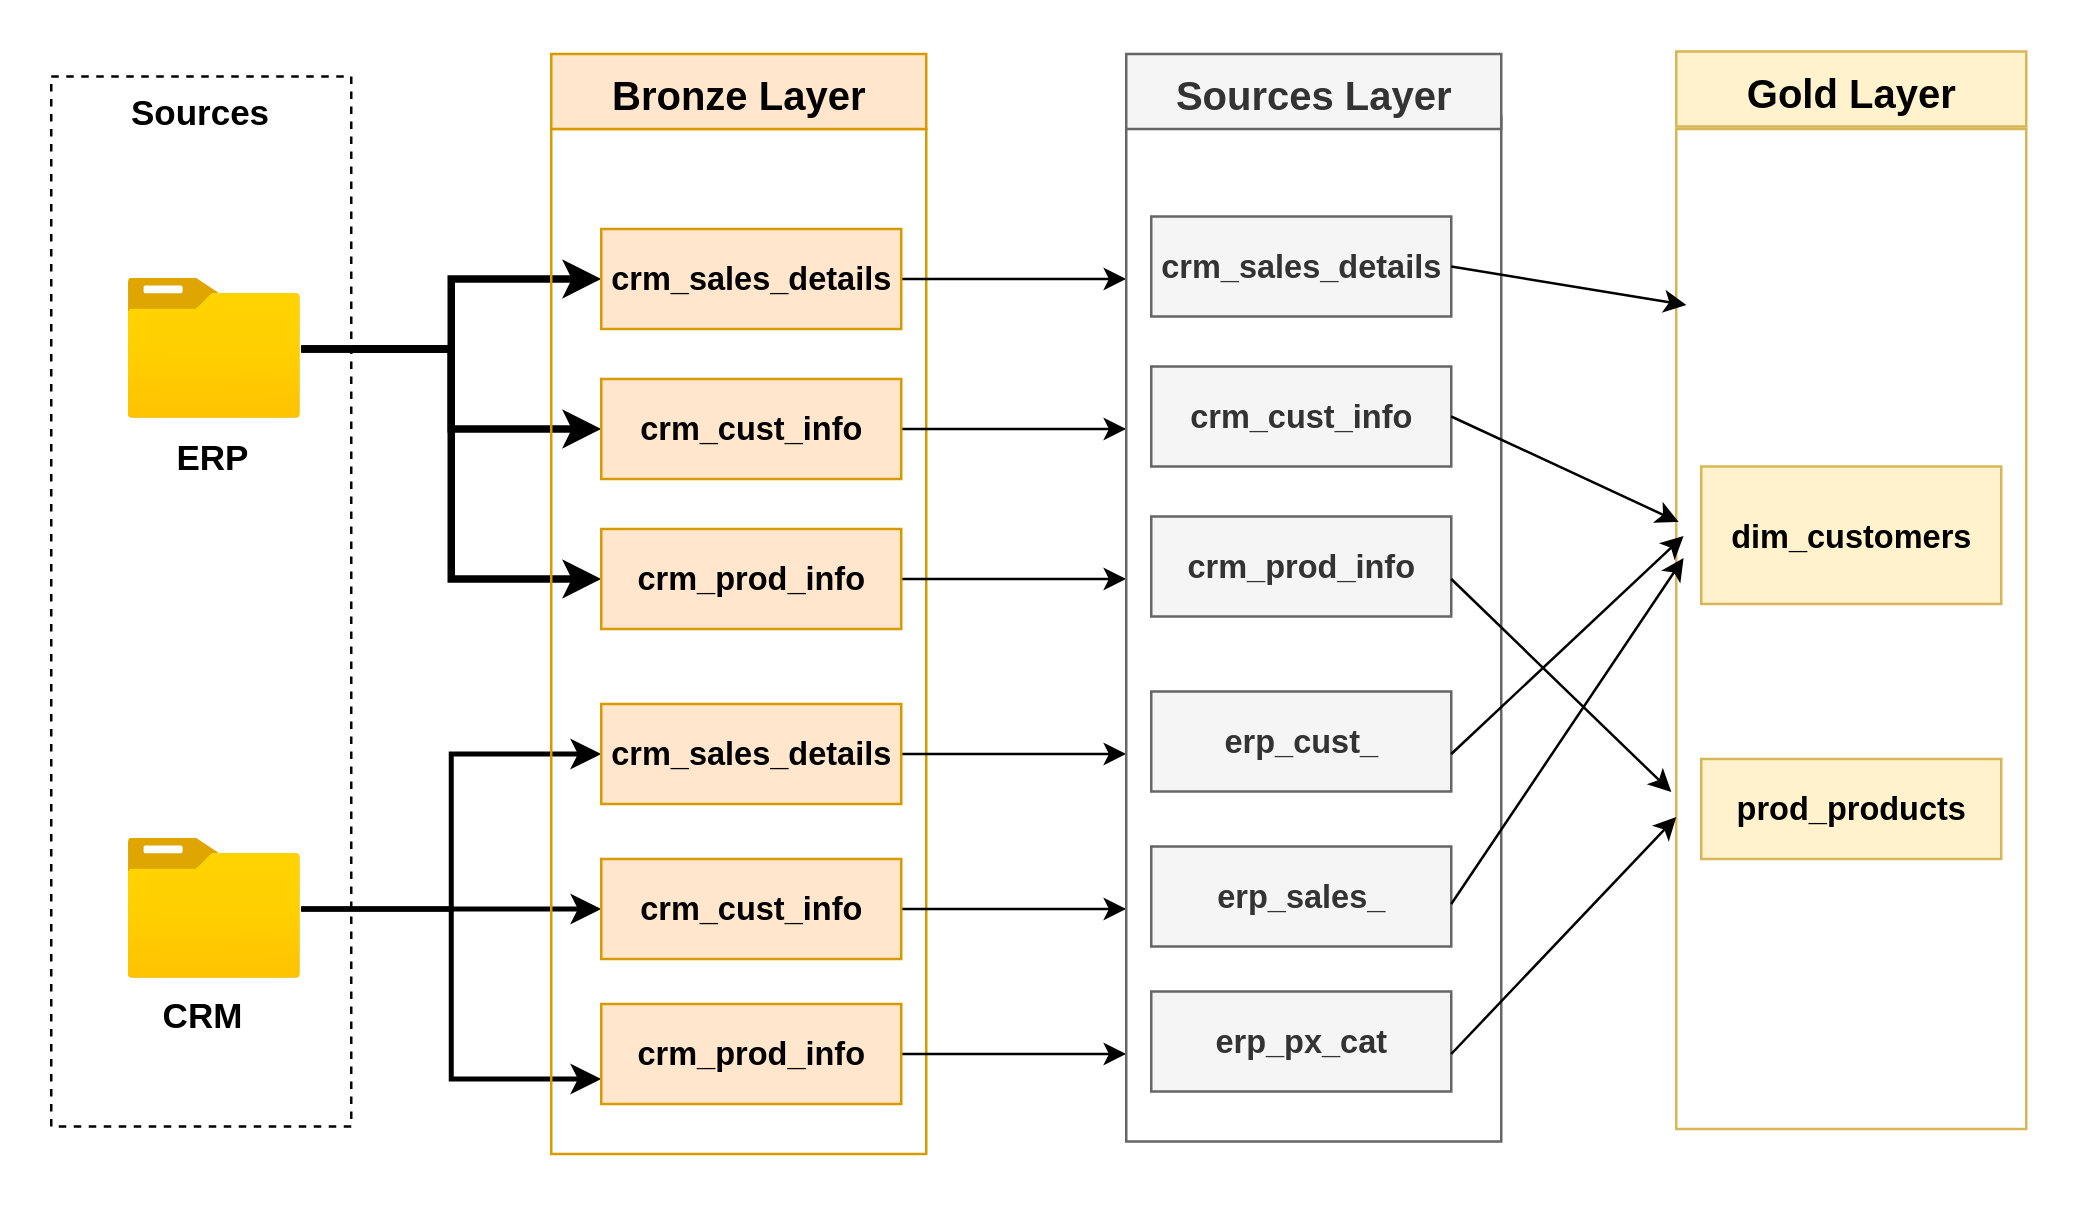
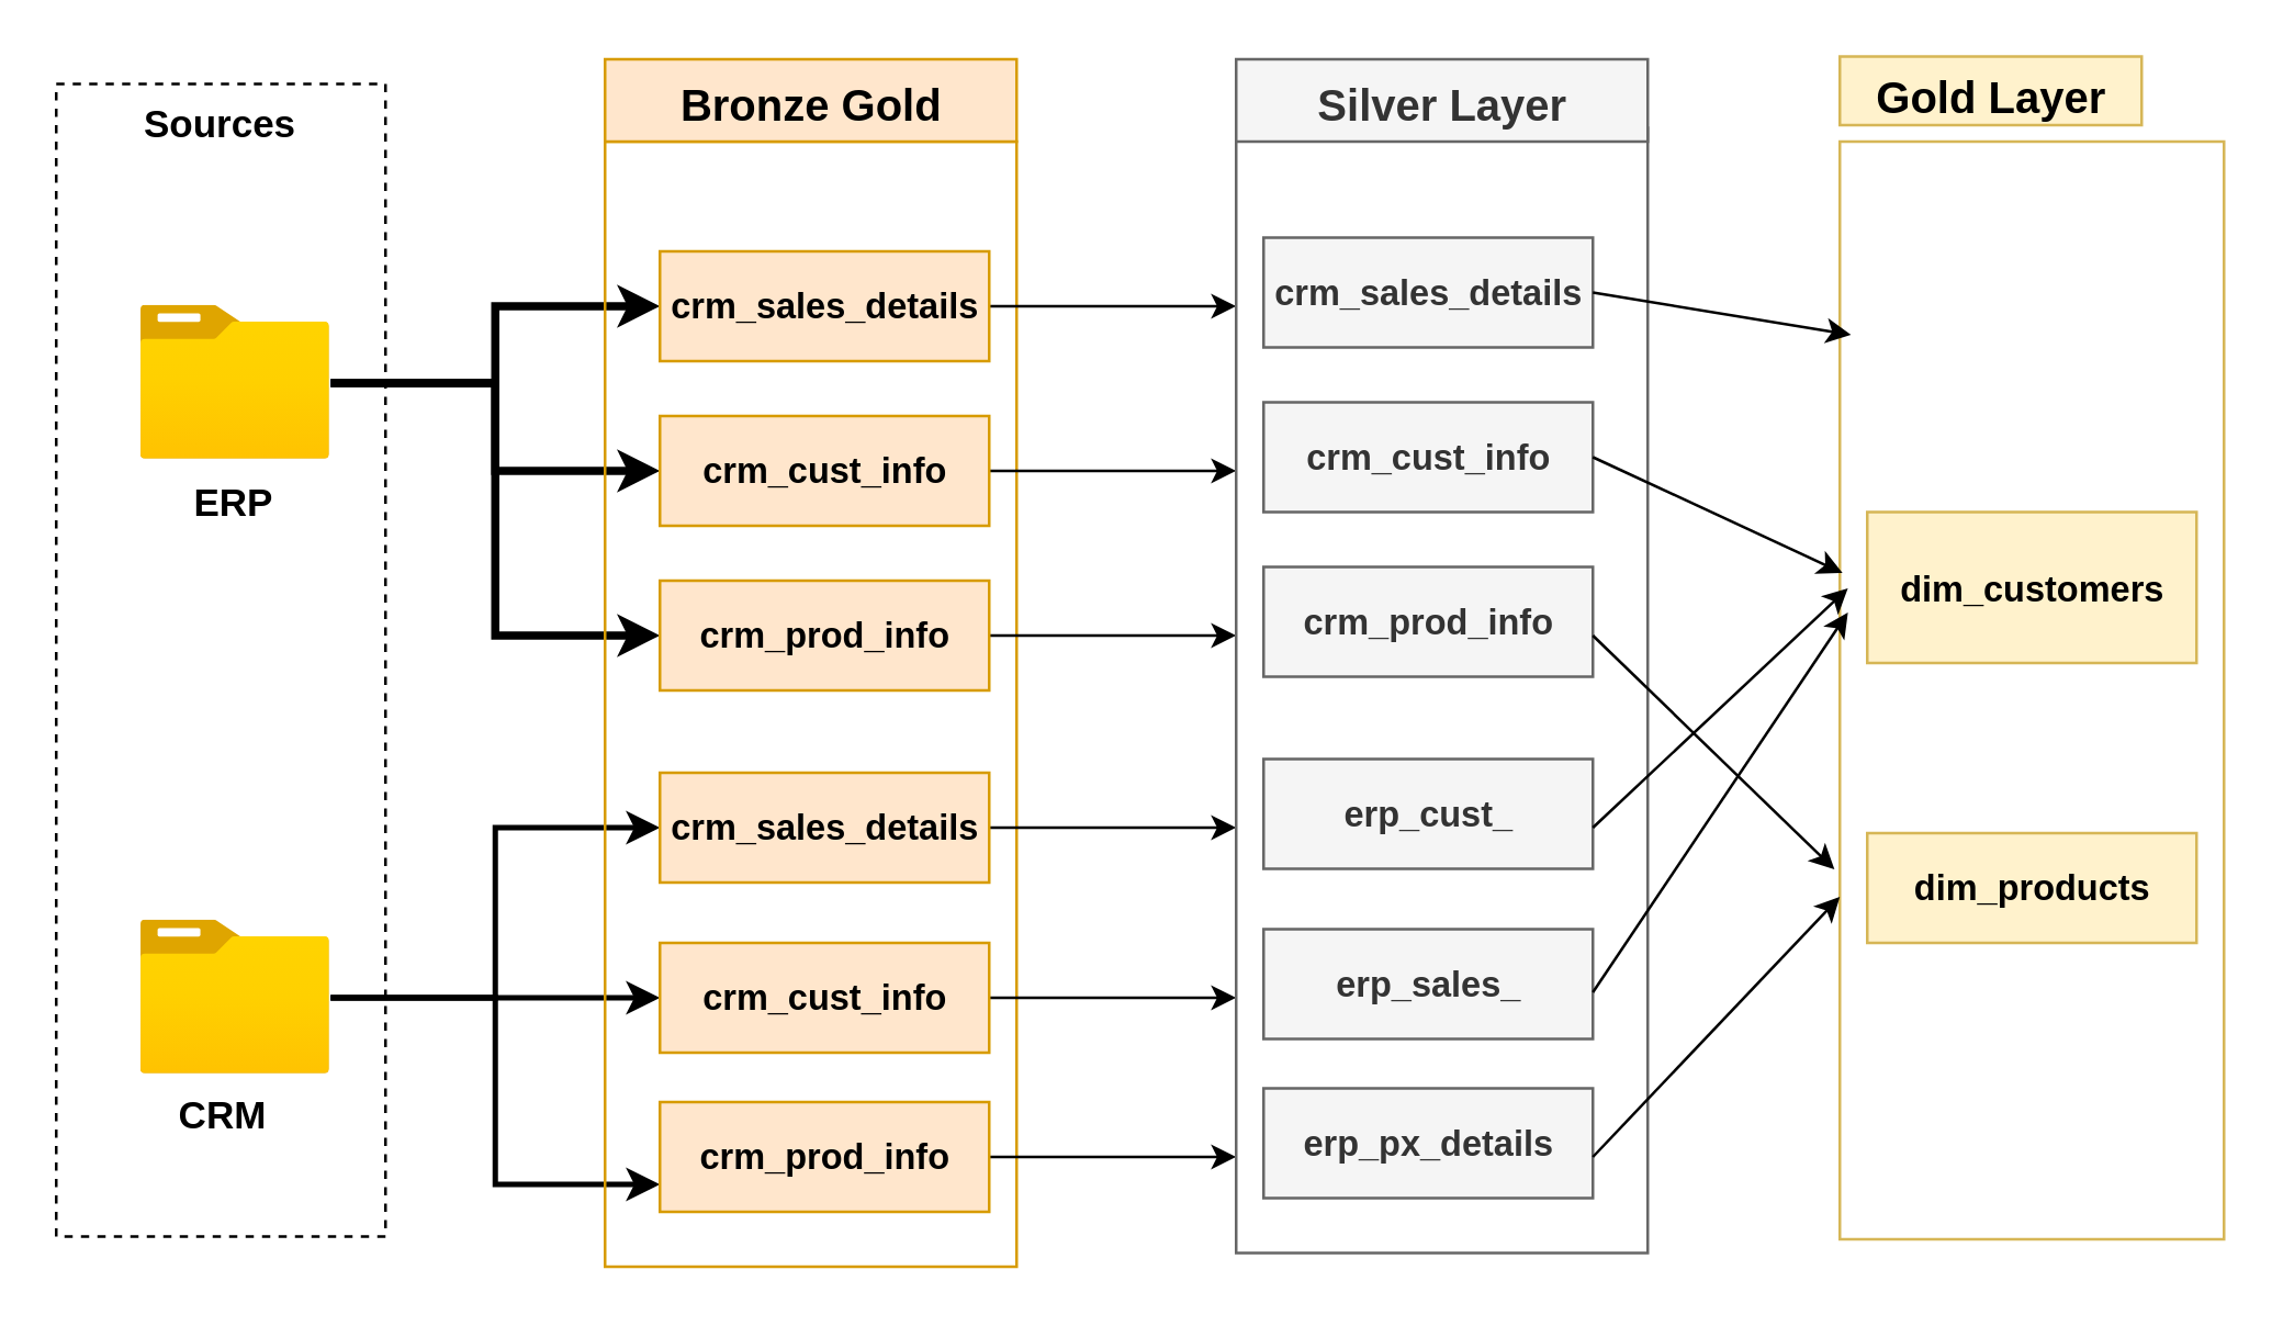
- <mxCell id="37" value="&lt;font style=&quot;font-size: 16px;&quot;&gt;Gold Layer&lt;/font&gt;" style="text;html=1;fontSize=20;fontStyle=1;verticalAlign=middle;align=center;fillColor=#fff2cc;strokeColor=#d6b656;" vertex="1" parent="1"><mxGeometry x="670" y="20" width="140" height="30" as="geometry" /></mxCell>
+ <mxCell id="37" value="&lt;font style=&quot;font-size: 16px;&quot;&gt;Gold Layer&lt;/font&gt;" style="text;html=1;fontSize=20;fontStyle=1;verticalAlign=middle;align=center;fillColor=#fff2cc;strokeColor=#d6b656;" vertex="1" parent="1"><mxGeometry x="670" y="20" width="110" height="25" as="geometry" /></mxCell>
- <mxCell id="15" value="&lt;font style=&quot;font-size: 16px;&quot;&gt;Bronze Layer&lt;/font&gt;" style="text;strokeColor=#d79b00;fillColor=#ffe6cc;html=1;fontSize=20;fontStyle=1;verticalAlign=middle;align=center;" parent="1" vertex="1"><mxGeometry x="220" y="21" width="150" height="30" as="geometry" /></mxCell>
+ <mxCell id="15" value="&lt;font style=&quot;font-size: 16px;&quot;&gt;Bronze Gold&lt;/font&gt;" style="text;strokeColor=#d79b00;fillColor=#ffe6cc;html=1;fontSize=20;fontStyle=1;verticalAlign=middle;align=center;" parent="1" vertex="1"><mxGeometry x="220" y="21" width="150" height="30" as="geometry" /></mxCell>
- <mxCell id="29" value="&lt;font style=&quot;font-size: 16px;&quot;&gt;Sources Layer&lt;/font&gt;" style="text;strokeColor=#666666;fillColor=#f5f5f5;html=1;fontSize=20;fontStyle=1;verticalAlign=middle;align=center;fontColor=#333333;" parent="1" vertex="1"><mxGeometry x="450" y="21" width="150" height="30" as="geometry" /></mxCell>
+ <mxCell id="29" value="&lt;font style=&quot;font-size: 16px;&quot;&gt;Silver Layer&lt;/font&gt;" style="text;strokeColor=#666666;fillColor=#f5f5f5;html=1;fontSize=20;fontStyle=1;verticalAlign=middle;align=center;fontColor=#333333;" parent="1" vertex="1"><mxGeometry x="450" y="21" width="150" height="30" as="geometry" /></mxCell>
- <mxCell id="38" value="prod_products" style="text;html=1;fontSize=13;fontStyle=1;verticalAlign=middle;align=center;fillColor=#fff2cc;strokeColor=#d6b656;" vertex="1" parent="1"><mxGeometry x="680" y="303" width="120" height="40" as="geometry" /></mxCell>
+ <mxCell id="38" value="dim_products" style="text;html=1;fontSize=13;fontStyle=1;verticalAlign=middle;align=center;fillColor=#fff2cc;strokeColor=#d6b656;" vertex="1" parent="1"><mxGeometry x="680" y="303" width="120" height="40" as="geometry" /></mxCell>
- <mxCell id="33" value="erp_px_cat" style="text;strokeColor=#666666;fillColor=#f5f5f5;html=1;fontSize=13;fontStyle=1;verticalAlign=middle;align=center;fontColor=#333333;" parent="1" vertex="1"><mxGeometry x="460" y="396" width="120" height="40" as="geometry" /></mxCell>
+ <mxCell id="33" value="erp_px_details" style="text;strokeColor=#666666;fillColor=#f5f5f5;html=1;fontSize=13;fontStyle=1;verticalAlign=middle;align=center;fontColor=#333333;" parent="1" vertex="1"><mxGeometry x="460" y="396" width="120" height="40" as="geometry" /></mxCell>
